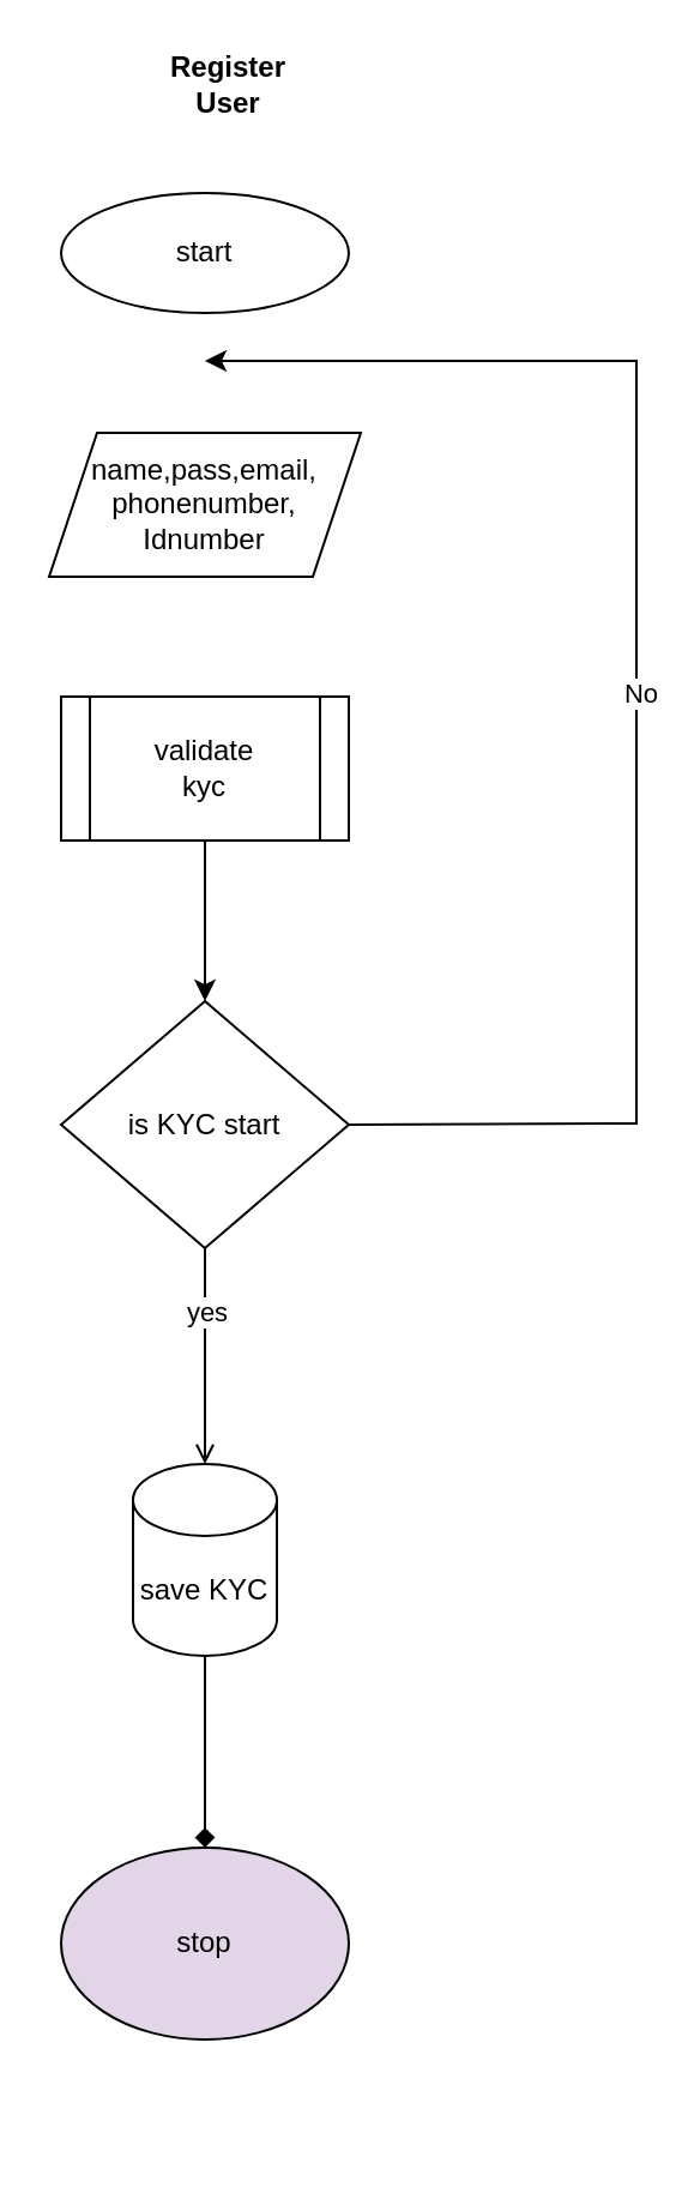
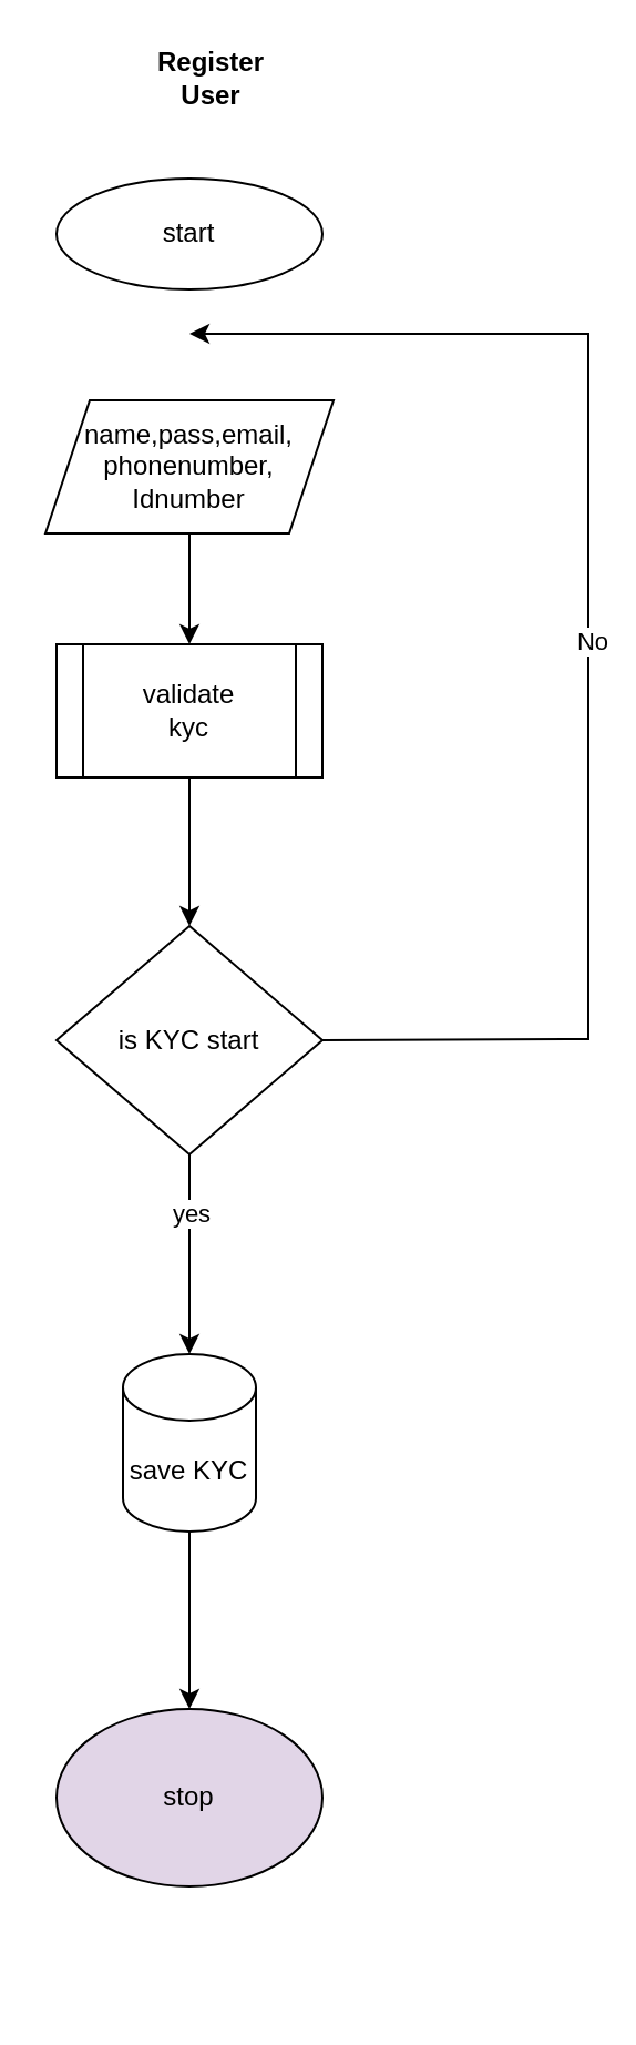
+ <mxCell id="4" style="edgeStyle=orthogonalEdgeStyle;rounded=0;orthogonalLoop=1;jettySize=auto;html=1;exitX=0.5;exitY=1;exitDx=0;exitDy=0;entryX=0.5;entryY=0;entryDx=0;entryDy=0;" edge="1" parent="2" source="5" target="7"><mxGeometry relative="1" as="geometry" /></mxCell>
- <mxCell id="12" style="edgeStyle=orthogonalEdgeStyle;rounded=0;orthogonalLoop=1;jettySize=auto;html=1;entryX=0.5;entryY=0;entryDx=0;entryDy=0;entryPerimeter=0;endArrow=open;" edge="1" parent="2" source="8" target="10"><mxGeometry relative="1" as="geometry" /></mxCell>
+ <mxCell id="12" style="edgeStyle=orthogonalEdgeStyle;rounded=0;orthogonalLoop=1;jettySize=auto;html=1;entryX=0.5;entryY=0;entryDx=0;entryDy=0;entryPerimeter=0;" edge="1" parent="2" source="8" target="10"><mxGeometry relative="1" as="geometry" /></mxCell>
- <mxCell id="9" style="edgeStyle=orthogonalEdgeStyle;rounded=0;orthogonalLoop=1;jettySize=auto;html=1;exitX=0.5;exitY=1;exitDx=0;exitDy=0;exitPerimeter=0;entryX=0.5;entryY=0;entryDx=0;entryDy=0;endArrow=diamond;" edge="1" parent="2" source="10" target="11"><mxGeometry relative="1" as="geometry" /></mxCell>
+ <mxCell id="9" style="edgeStyle=orthogonalEdgeStyle;rounded=0;orthogonalLoop=1;jettySize=auto;html=1;exitX=0.5;exitY=1;exitDx=0;exitDy=0;exitPerimeter=0;entryX=0.5;entryY=0;entryDx=0;entryDy=0;" edge="1" parent="2" source="10" target="11"><mxGeometry relative="1" as="geometry" /></mxCell>
